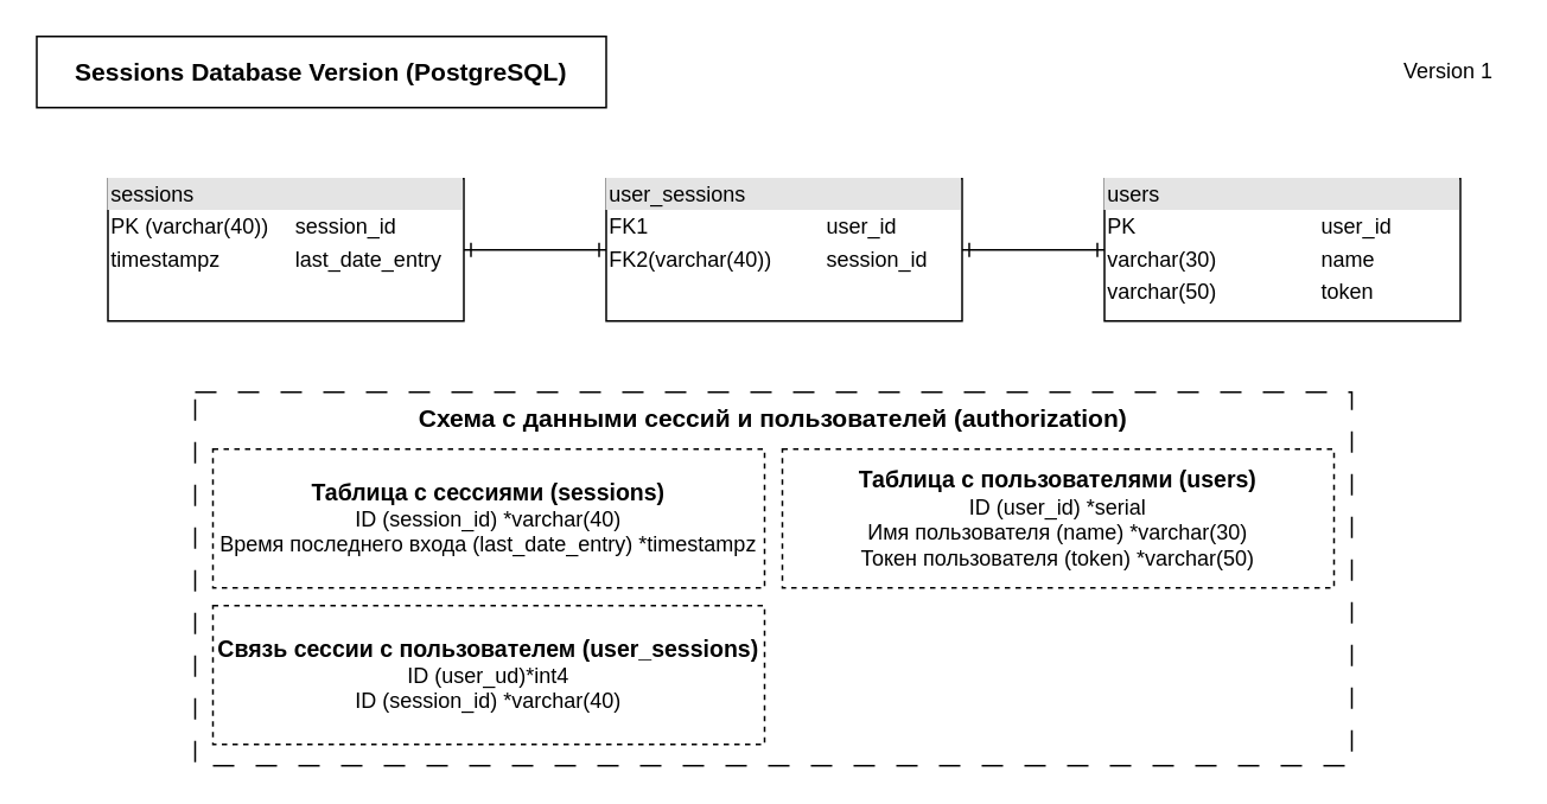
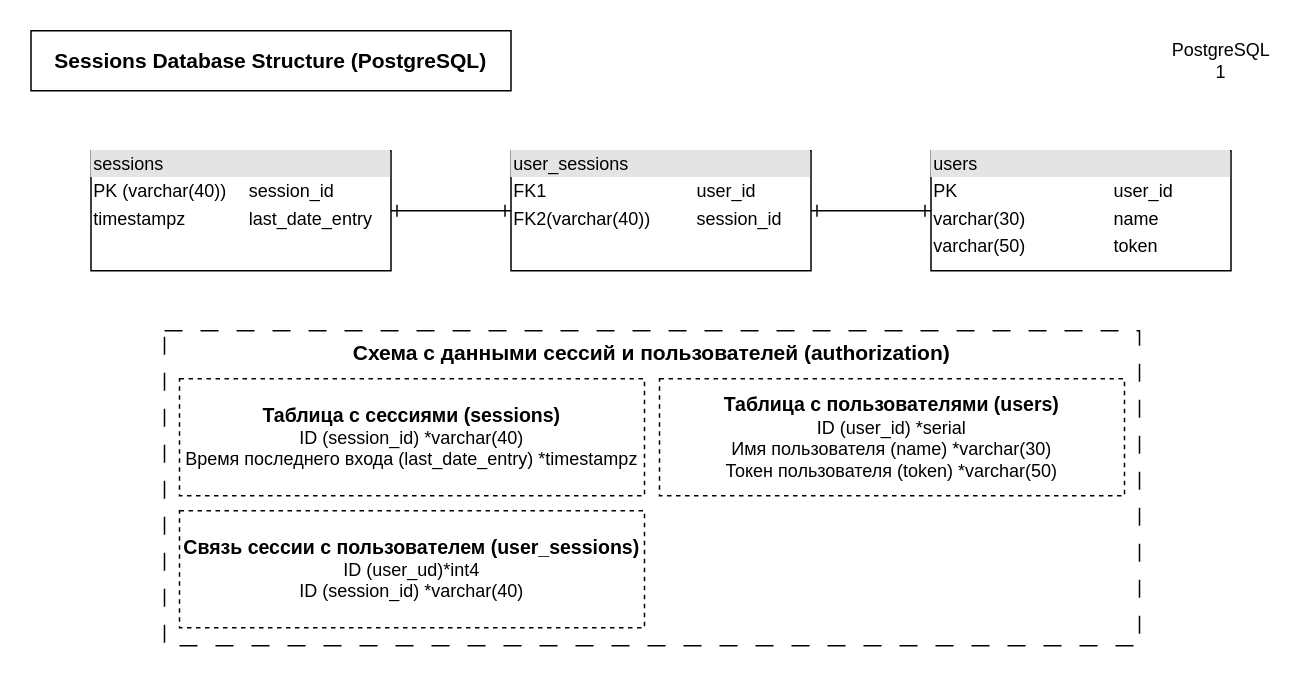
- <mxCell id="4" value="Sessions Database Version (PostgreSQL)" style="rounded=0;whiteSpace=wrap;html=1;fontSize=14;fontStyle=1" parent="1" vertex="1"><mxGeometry width="320" height="40" as="geometry" x="20" y="20" /></mxCell>
+ <mxCell id="4" value="Sessions Database Structure (PostgreSQL)" style="rounded=0;whiteSpace=wrap;html=1;fontSize=14;fontStyle=1" parent="1" vertex="1"><mxGeometry width="320" height="40" as="geometry" x="20" y="20" /></mxCell>
- <mxCell id="3" value="Version 1" style="text;html=1;strokeColor=none;fillColor=none;align=center;verticalAlign=middle;whiteSpace=wrap;rounded=0;" parent="1" vertex="1"><mxGeometry x="780" width="67" height="40" as="geometry" y="20" /></mxCell>
+ <mxCell id="3" value="PostgreSQL 1" style="text;html=1;strokeColor=none;fillColor=none;align=center;verticalAlign=middle;whiteSpace=wrap;rounded=0;" parent="1" vertex="1"><mxGeometry x="780" width="67" height="40" as="geometry" y="20" /></mxCell>
